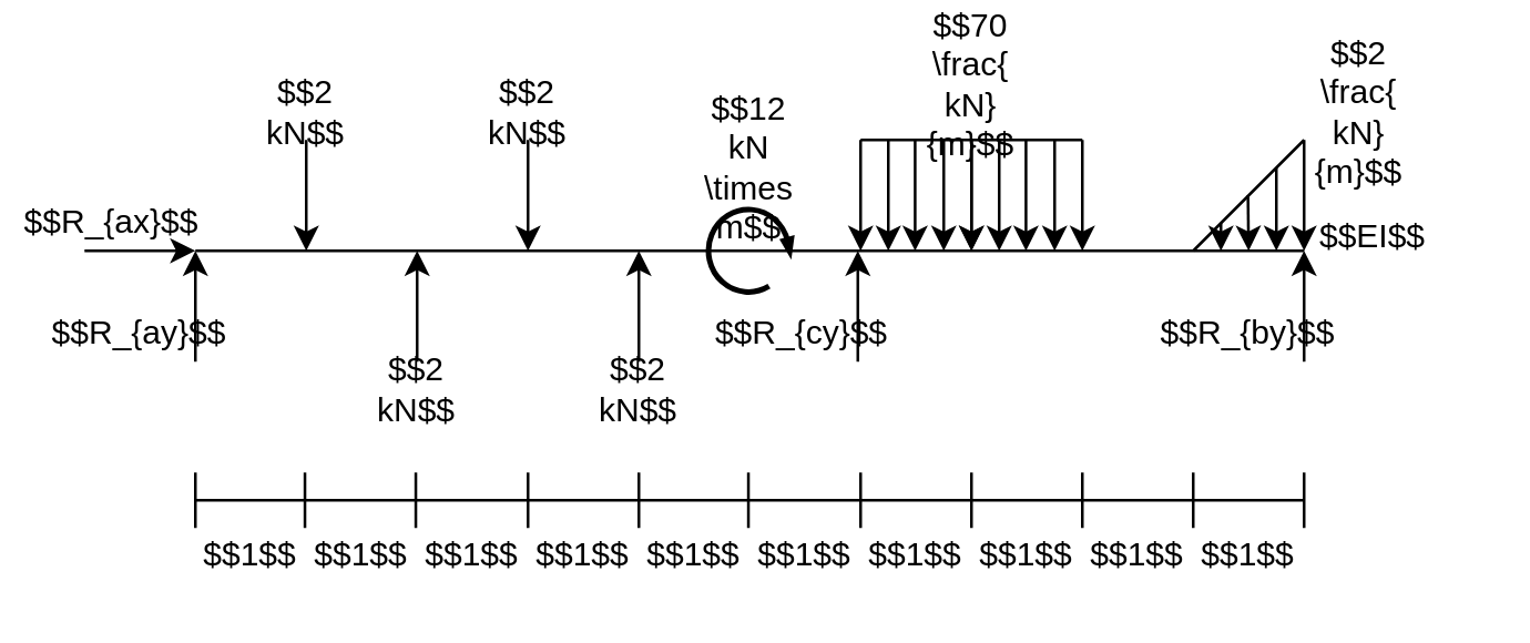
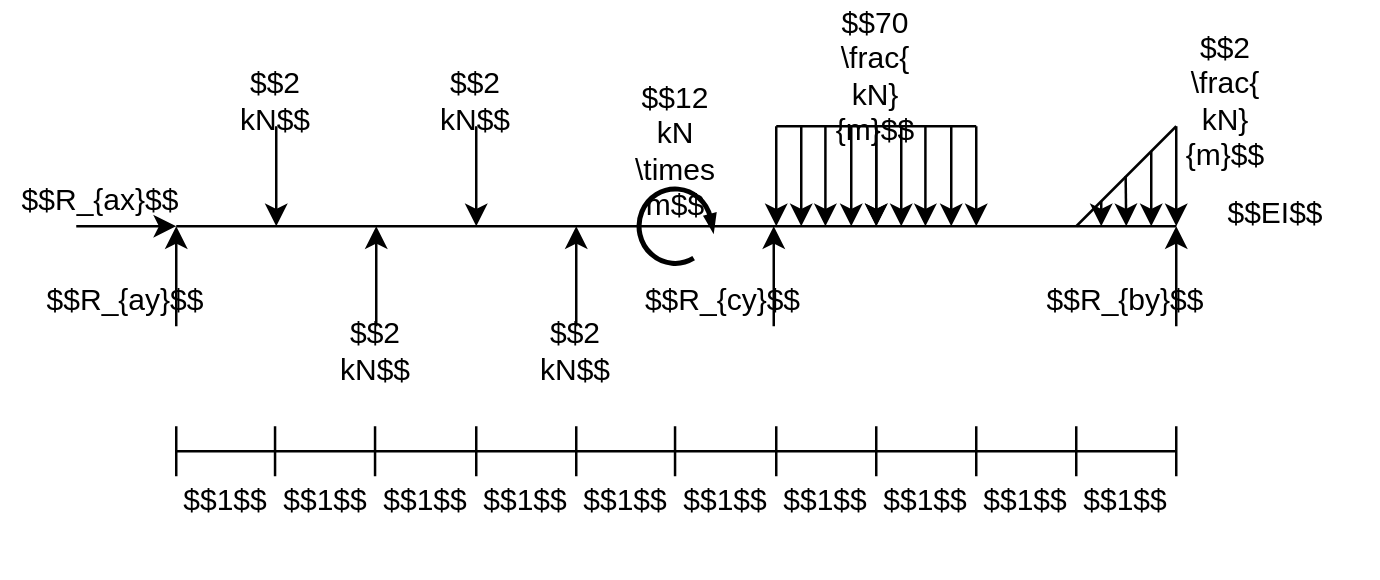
- <mxCell id="17" value="$$EI$$" style="text;html=1;strokeColor=none;fillColor=none;align=center;verticalAlign=middle;whiteSpace=wrap;rounded=0;" parent="1" vertex="1"><mxGeometry x="475" y="75" width="40" height="20" as="geometry" /></mxCell>
+ <mxCell id="17" value="$$EI$$" style="text;html=1;strokeColor=none;fillColor=none;align=center;verticalAlign=middle;whiteSpace=wrap;rounded=0;" parent="1" vertex="1"><mxGeometry x="490" y="75" width="40" height="20" as="geometry" /></mxCell>
